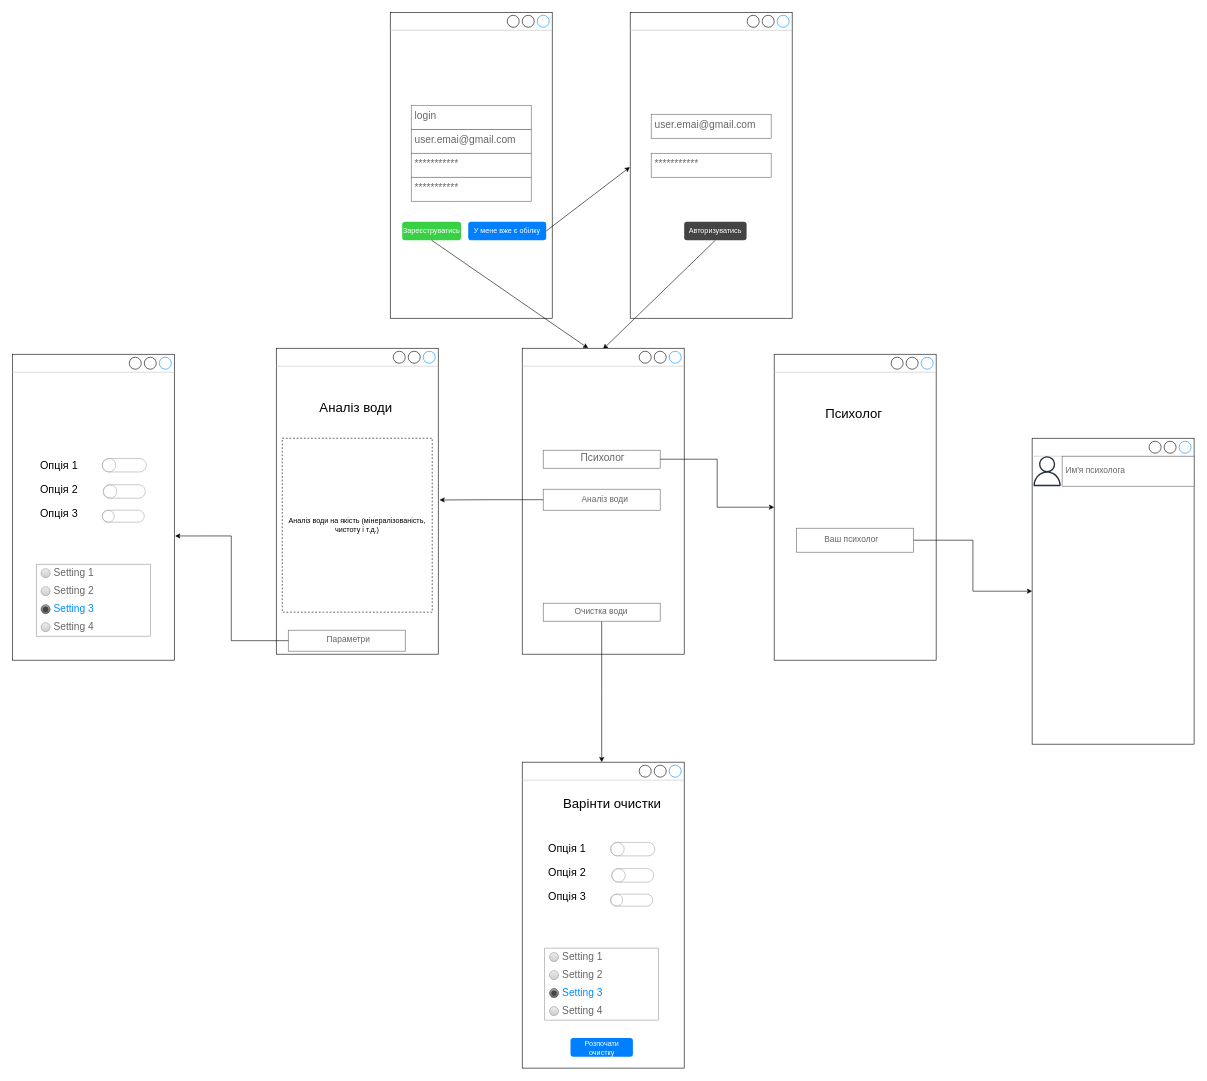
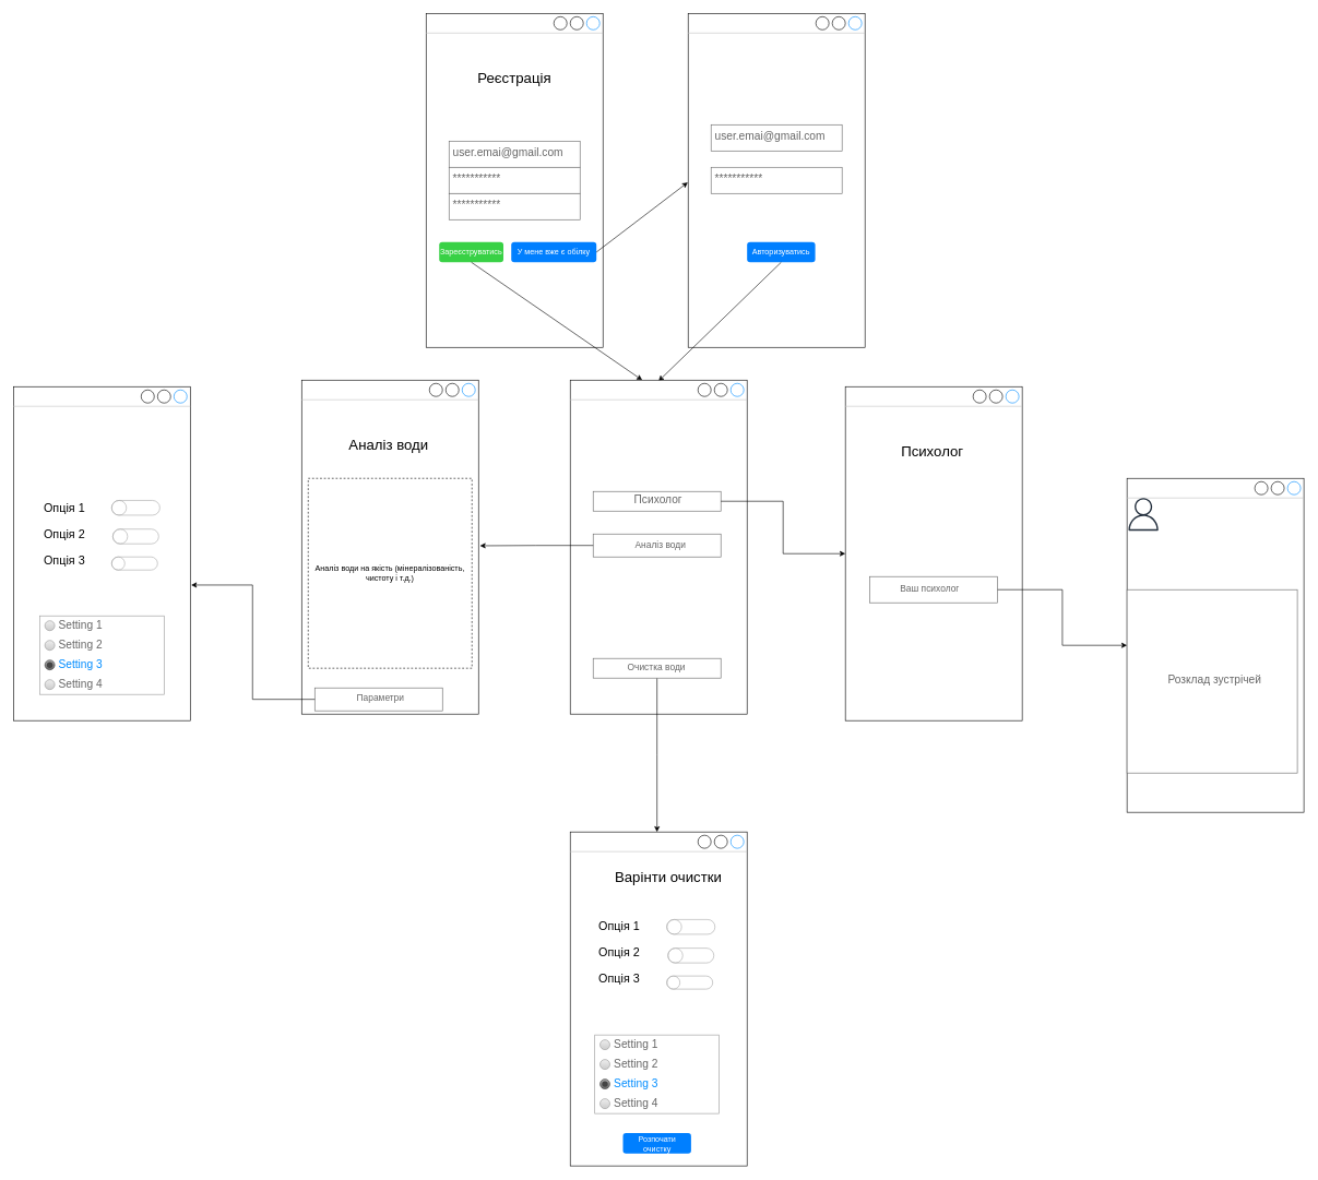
+ <mxCell id="6" value="Реєстрація" style="text;html=1;strokeColor=none;fillColor=none;align=center;verticalAlign=middle;whiteSpace=wrap;rounded=0;fontSize=22;" parent="2" vertex="1"><mxGeometry x="60" y="70" width="150" height="60" as="geometry" /></mxCell>
- <mxCell id="9" value="login" style="strokeWidth=1;shadow=0;dashed=0;align=center;html=1;shape=mxgraph.mockup.text.textBox;fontColor=#666666;align=left;fontSize=17;spacingLeft=4;spacingTop=-3;whiteSpace=wrap;strokeColor=#666666;mainText=" vertex="1" parent="2"><mxGeometry x="35" y="155" width="200" height="40" as="geometry" /></mxCell>
- <mxCell id="15" value="Авторизуватись" style="rounded=1;fillColor=#444444;strokeColor=none;html=1;whiteSpace=wrap;fontColor=#ffffff;align=center;verticalAlign=middle;fontStyle=0;fontSize=12;sketch=0;" parent="11" vertex="1"><mxGeometry x="90" y="349" width="104" height="31" as="geometry" /></mxCell>
+ <mxCell id="15" value="Авторизуватись" style="rounded=1;fillColor=#007FFF;strokeColor=none;html=1;whiteSpace=wrap;fontColor=#ffffff;align=center;verticalAlign=middle;fontStyle=0;fontSize=12;sketch=0;" parent="11" vertex="1"><mxGeometry x="90" y="349" width="104" height="31" as="geometry" /></mxCell>
- <mxCell id="30" value="&lt;span style=&quot;font-size: 14px;&quot;&gt;Им'я психолога&lt;/span&gt;" style="strokeWidth=1;shadow=0;dashed=0;align=center;html=1;shape=mxgraph.mockup.text.textBox;fontColor=#666666;align=left;fontSize=17;spacingLeft=4;spacingTop=-3;whiteSpace=wrap;strokeColor=#666666;mainText=" parent="1" vertex="1"><mxGeometry x="1770" y="760" width="220" height="50" as="geometry" /></mxCell>
+ <mxCell id="53" value="&lt;span style=&quot;white-space: pre;&quot;&gt;&#09;&lt;/span&gt;&amp;nbsp; &amp;nbsp; Розклад зустрічей" style="strokeWidth=1;shadow=0;dashed=0;align=center;html=1;shape=mxgraph.mockup.text.textBox;fontColor=#666666;align=left;fontSize=17;spacingLeft=4;spacingTop=-3;whiteSpace=wrap;strokeColor=#666666;mainText=" vertex="1" parent="1"><mxGeometry x="1720" y="900" width="260" height="280" as="geometry" /></mxCell>
